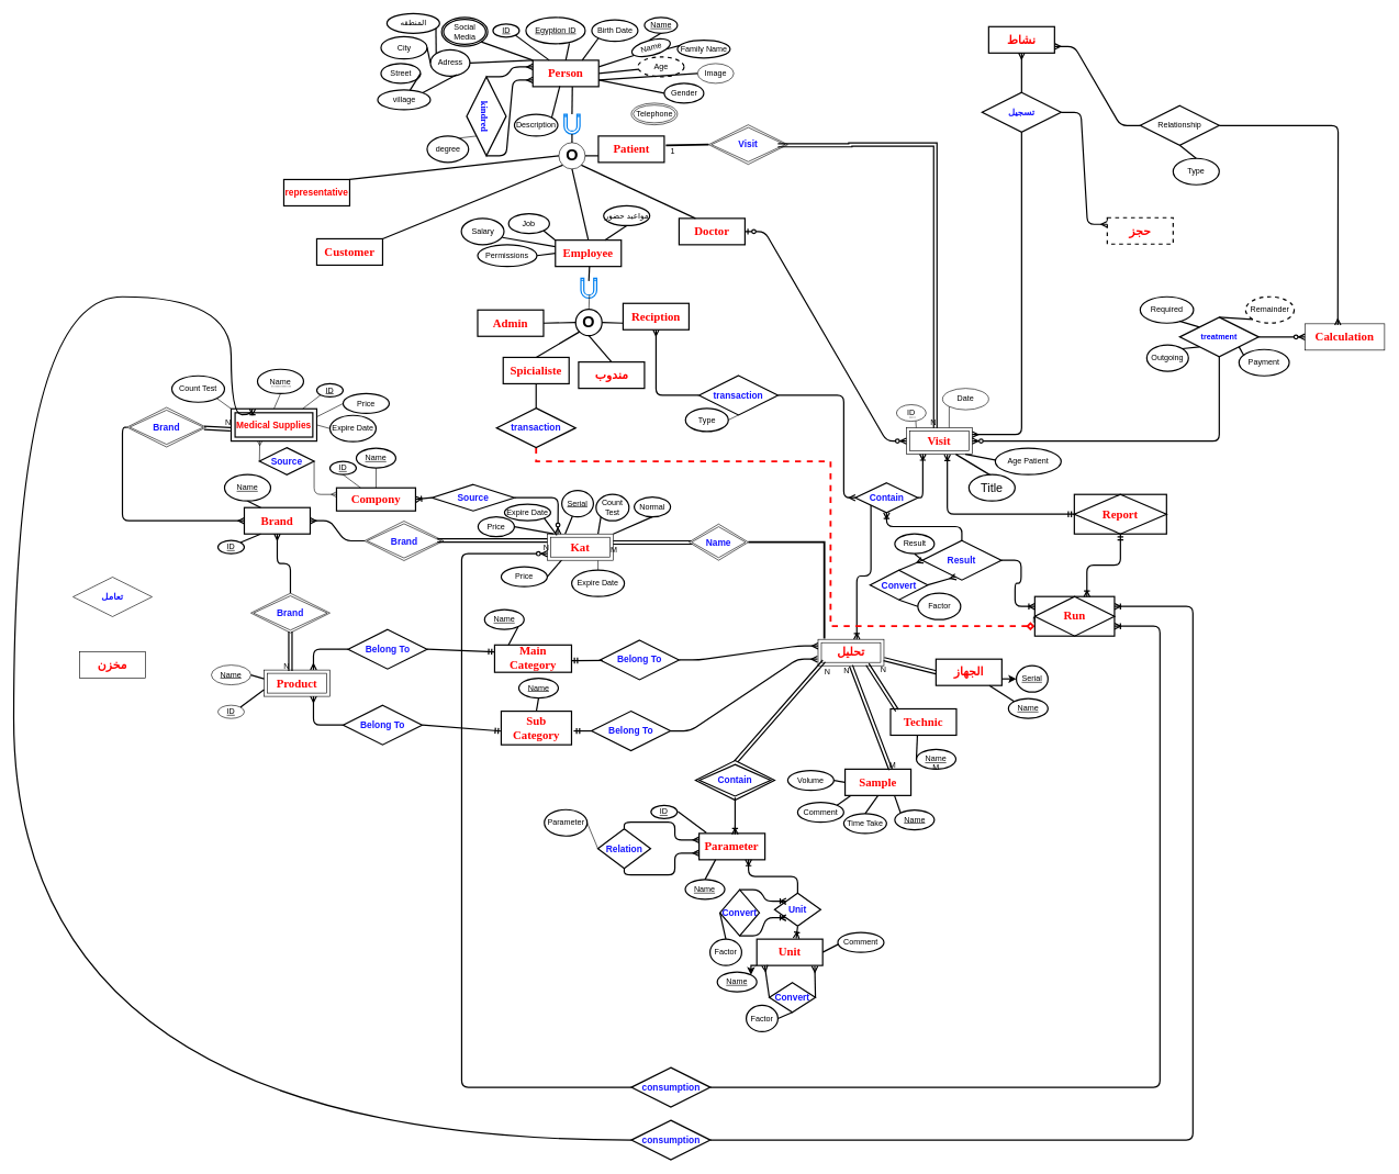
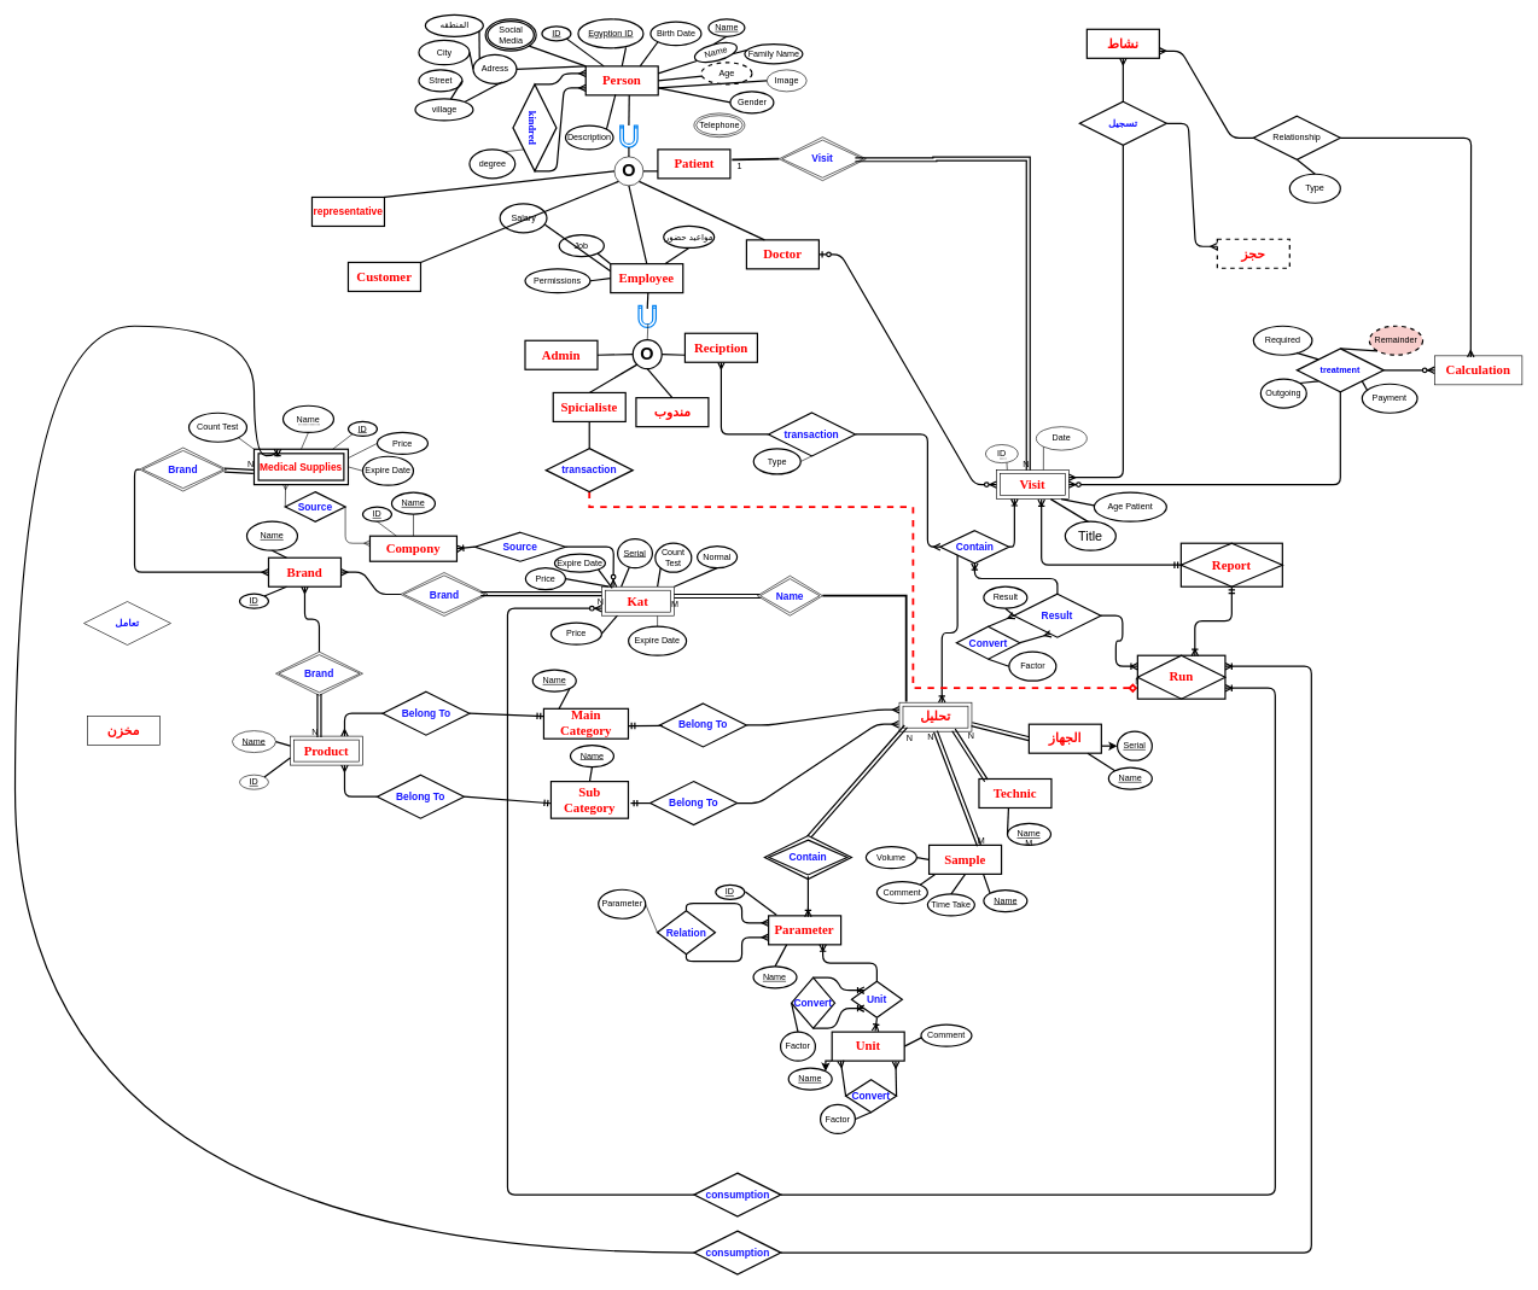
- <mxCell id="179" value="Salary" style="ellipse;whiteSpace=wrap;html=1;align=center;strokeWidth=2;" parent="1" vertex="1"><mxGeometry x="699.5" y="331" width="64.75" height="40" as="geometry" /></mxCell>
+ <mxCell id="179" value="Salary" style="ellipse;whiteSpace=wrap;html=1;align=center;strokeWidth=2;" parent="1" vertex="1"><mxGeometry x="689.5" y="281" width="64.75" height="40" as="geometry" /></mxCell>
- <mxCell id="166" value="Remainder" style="ellipse;whiteSpace=wrap;html=1;align=center;dashed=1;strokeWidth=2;" parent="1" vertex="1"><mxGeometry x="1890" y="450" width="73.75" height="40" as="geometry" /></mxCell>
+ <mxCell id="166" value="Remainder" style="ellipse;whiteSpace=wrap;html=1;align=center;dashed=1;strokeWidth=2;fillColor=#f8cecc;" parent="1" vertex="1"><mxGeometry x="1890" y="450" width="73.75" height="40" as="geometry" /></mxCell>
- <mxCell id="192" value="&lt;font color=&quot;#1414ff&quot; face=&quot;Tahoma&quot;&gt;&lt;span style=&quot;font-size: 14px&quot;&gt;&lt;b&gt;تعامل&lt;/b&gt;&lt;/span&gt;&lt;/font&gt;" style="shape=rhombus;perimeter=rhombusPerimeter;whiteSpace=wrap;html=1;align=center;" parent="1" vertex="1"><mxGeometry x="110" y="875.5" width="120" height="60" as="geometry" /></mxCell>
+ <mxCell id="192" value="&lt;font color=&quot;#1414ff&quot; face=&quot;Tahoma&quot;&gt;&lt;span style=&quot;font-size: 14px&quot;&gt;&lt;b&gt;تعامل&lt;/b&gt;&lt;/span&gt;&lt;/font&gt;" style="shape=rhombus;perimeter=rhombusPerimeter;whiteSpace=wrap;html=1;align=center;" parent="1" vertex="1"><mxGeometry x="115" y="830.5" width="120" height="60" as="geometry" /></mxCell>
